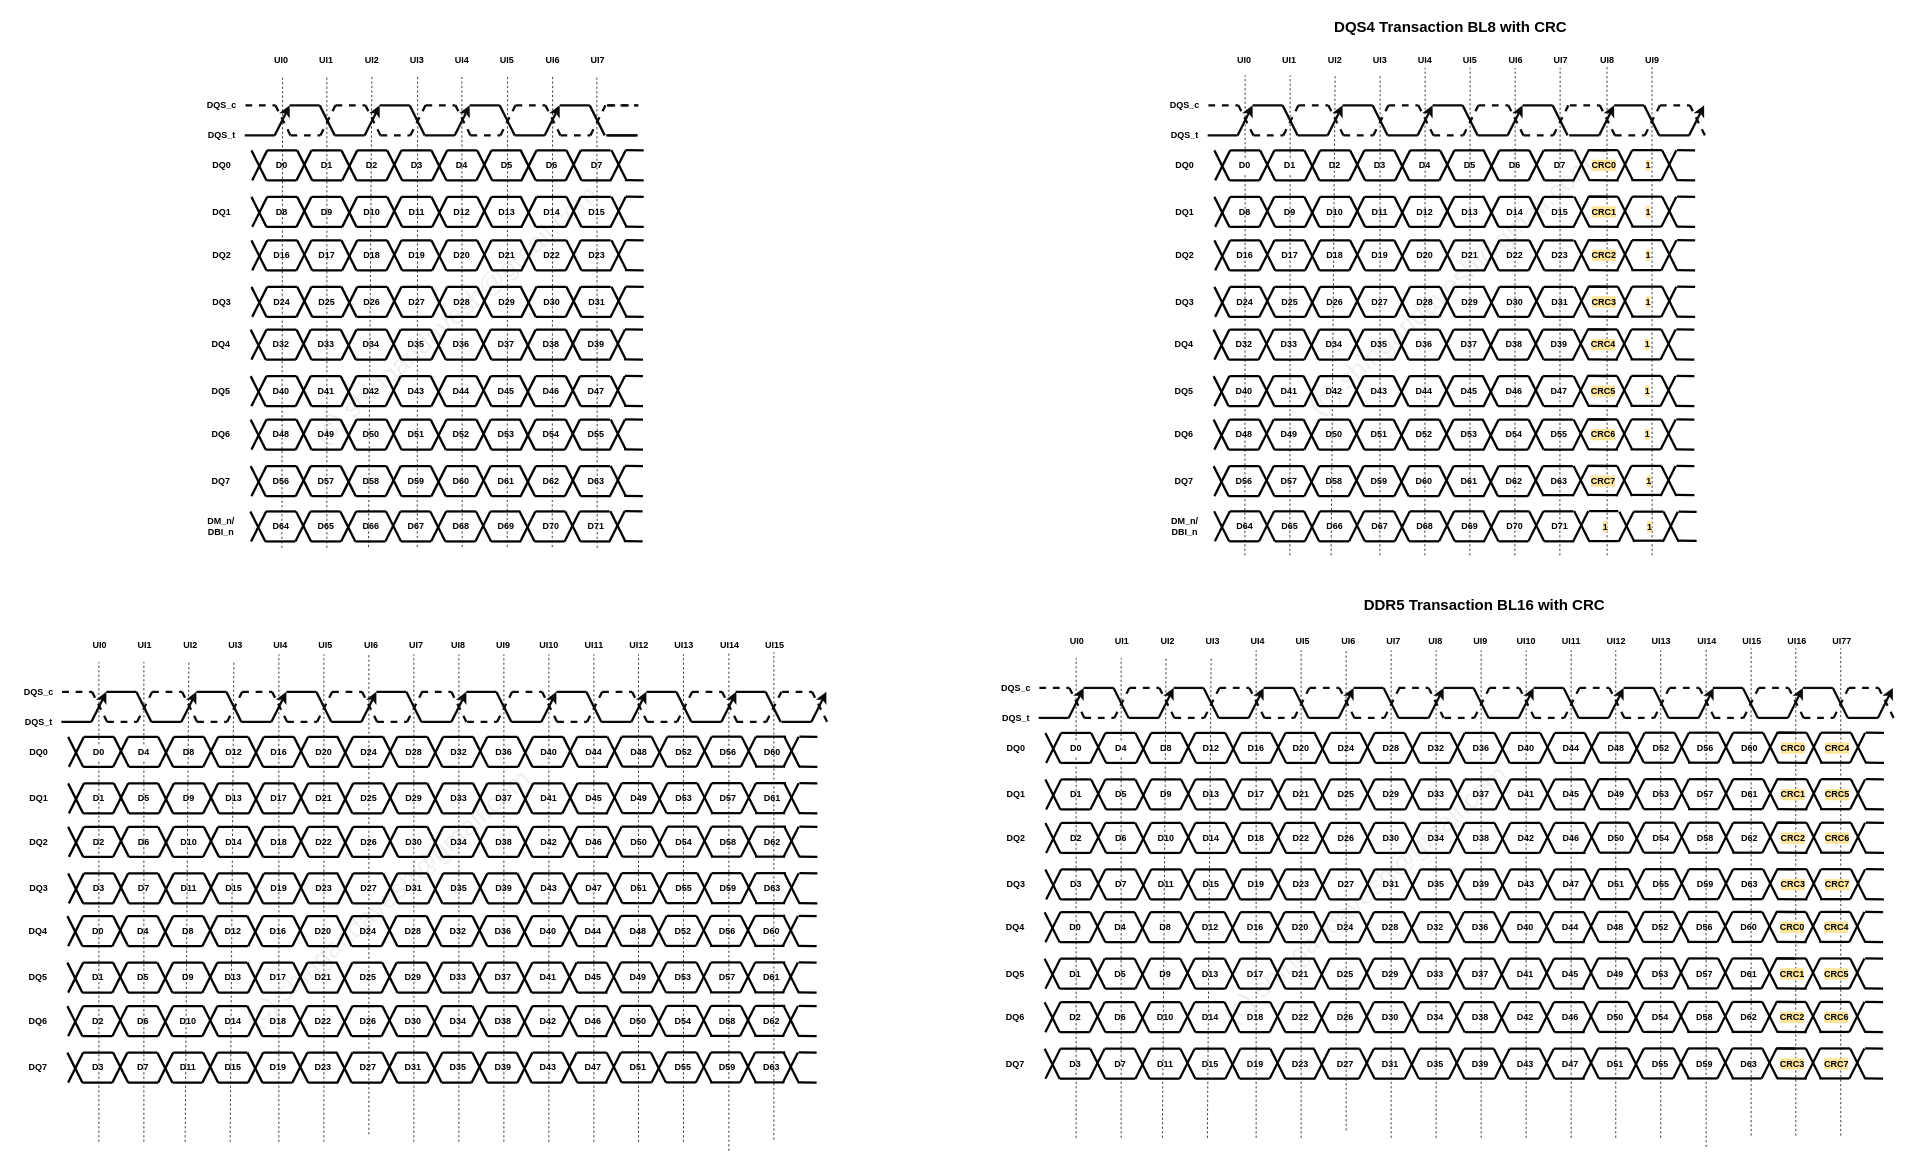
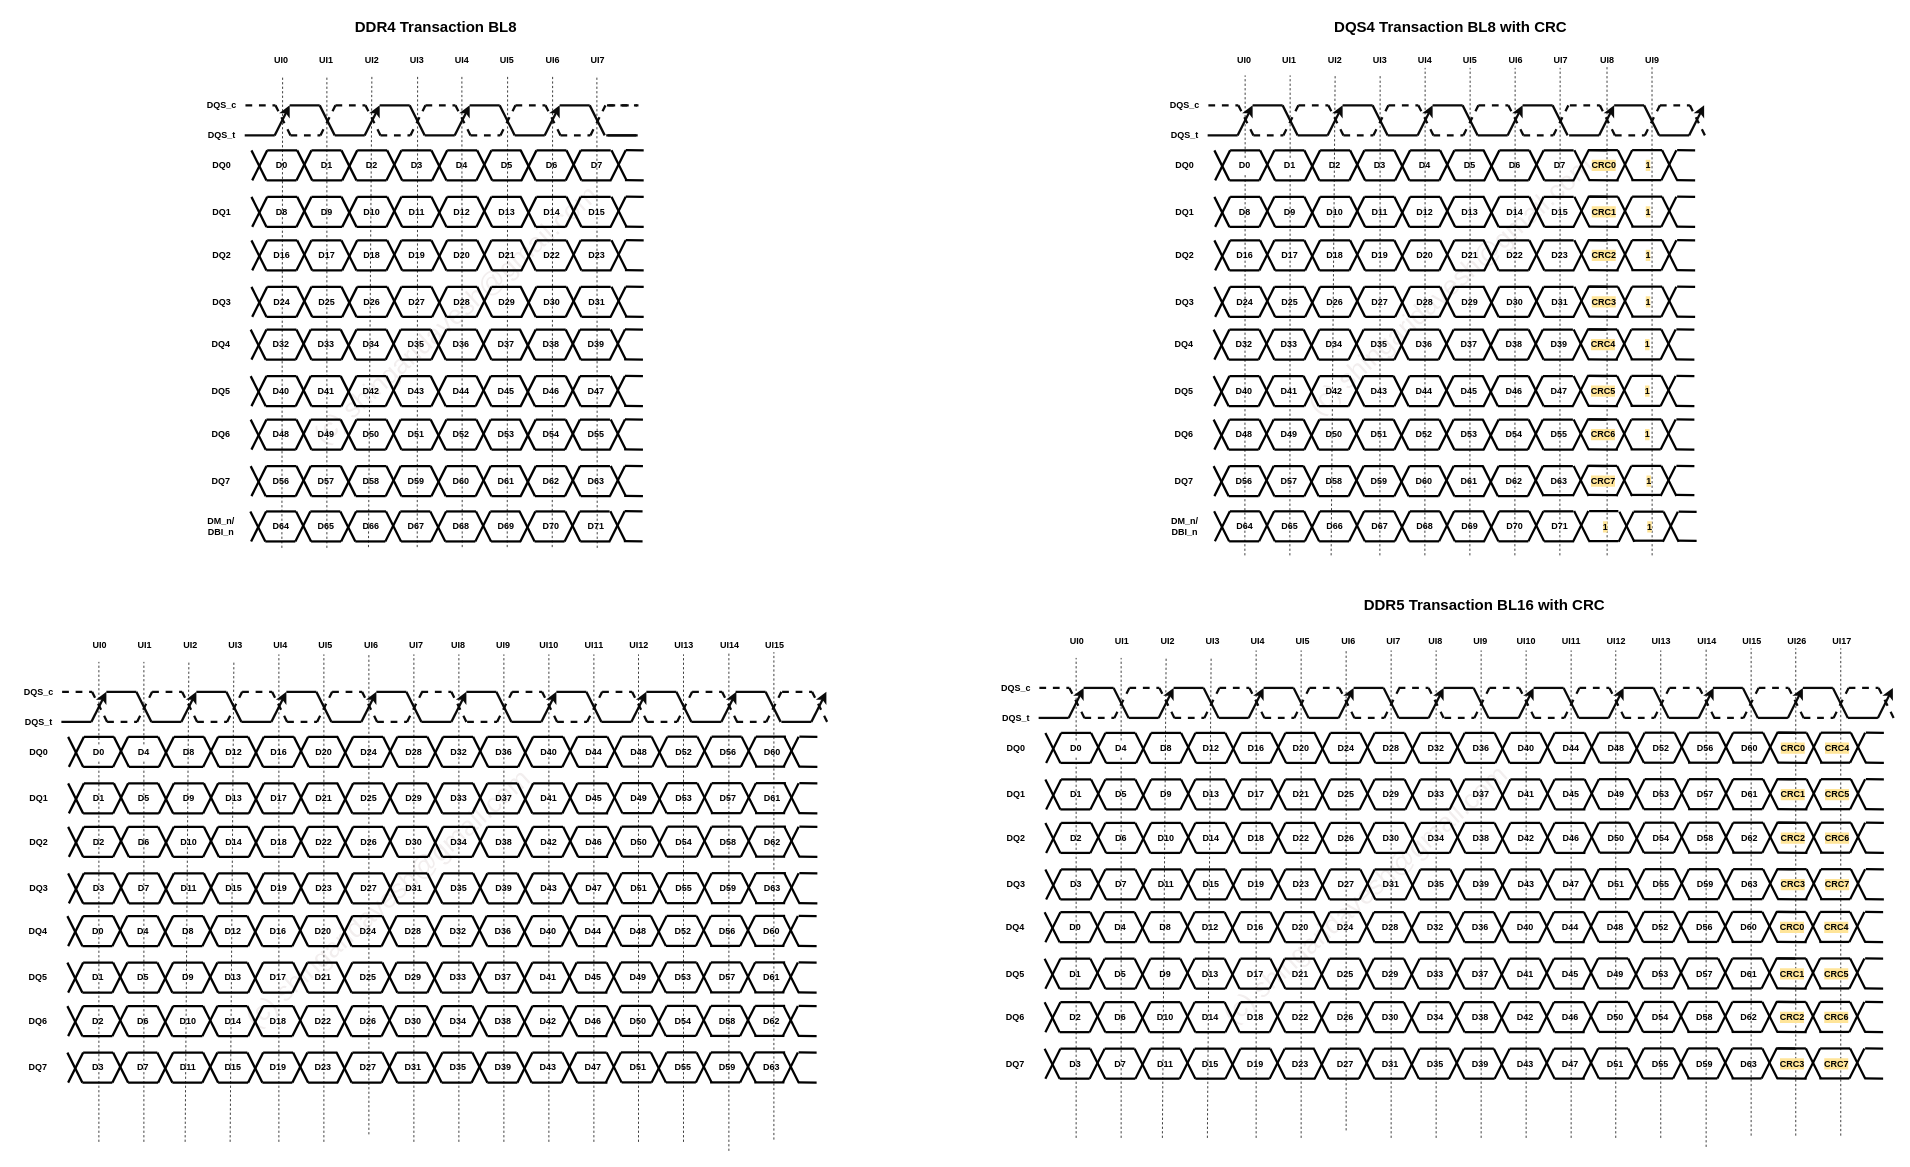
+ <mxCell id="2704" value="DDR4 Transaction BL8" style="text;html=1;align=center;verticalAlign=middle;whiteSpace=wrap;rounded=0;fontStyle=1;fontSize=20;" vertex="1" parent="1"><mxGeometry x="444.9" y="20" width="270.55" height="30" as="geometry" /></mxCell>
- <mxCell id="2602" value="UI16" style="text;html=1;align=center;verticalAlign=middle;whiteSpace=wrap;rounded=0;fontStyle=1" vertex="1" parent="1"><mxGeometry x="2379" y="844.71" width="33" height="20" as="geometry" /></mxCell>
+ <mxCell id="2602" value="UI26" style="text;html=1;align=center;verticalAlign=middle;whiteSpace=wrap;rounded=0;fontStyle=1" vertex="1" parent="1"><mxGeometry x="2379" y="844.71" width="33" height="20" as="geometry" /></mxCell>
- <mxCell id="2603" value="UI77" style="text;html=1;align=center;verticalAlign=middle;whiteSpace=wrap;rounded=0;fontStyle=1" vertex="1" parent="1"><mxGeometry x="2439" y="844.71" width="33" height="20" as="geometry" /></mxCell>
+ <mxCell id="2603" value="UI17" style="text;html=1;align=center;verticalAlign=middle;whiteSpace=wrap;rounded=0;fontStyle=1" vertex="1" parent="1"><mxGeometry x="2439" y="844.71" width="33" height="20" as="geometry" /></mxCell>
